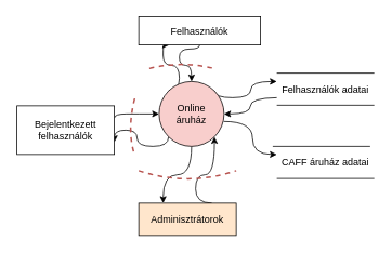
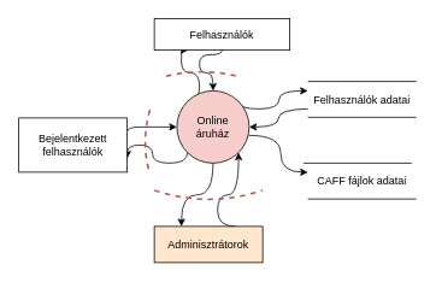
- <mxCell id="20" value="CAFF áruház adatai" style="text;html=1;strokeColor=none;fillColor=none;align=center;verticalAlign=middle;whiteSpace=wrap;rounded=0;" vertex="1" parent="1"><mxGeometry x="345" y="185" width="110" height="30" as="geometry" /></mxCell>
+ <mxCell id="20" value="CAFF fájlok adatai" style="text;html=1;strokeColor=none;fillColor=none;align=center;verticalAlign=middle;whiteSpace=wrap;rounded=0;" vertex="1" parent="1"><mxGeometry x="345" y="185" width="110" height="30" as="geometry" /></mxCell>
